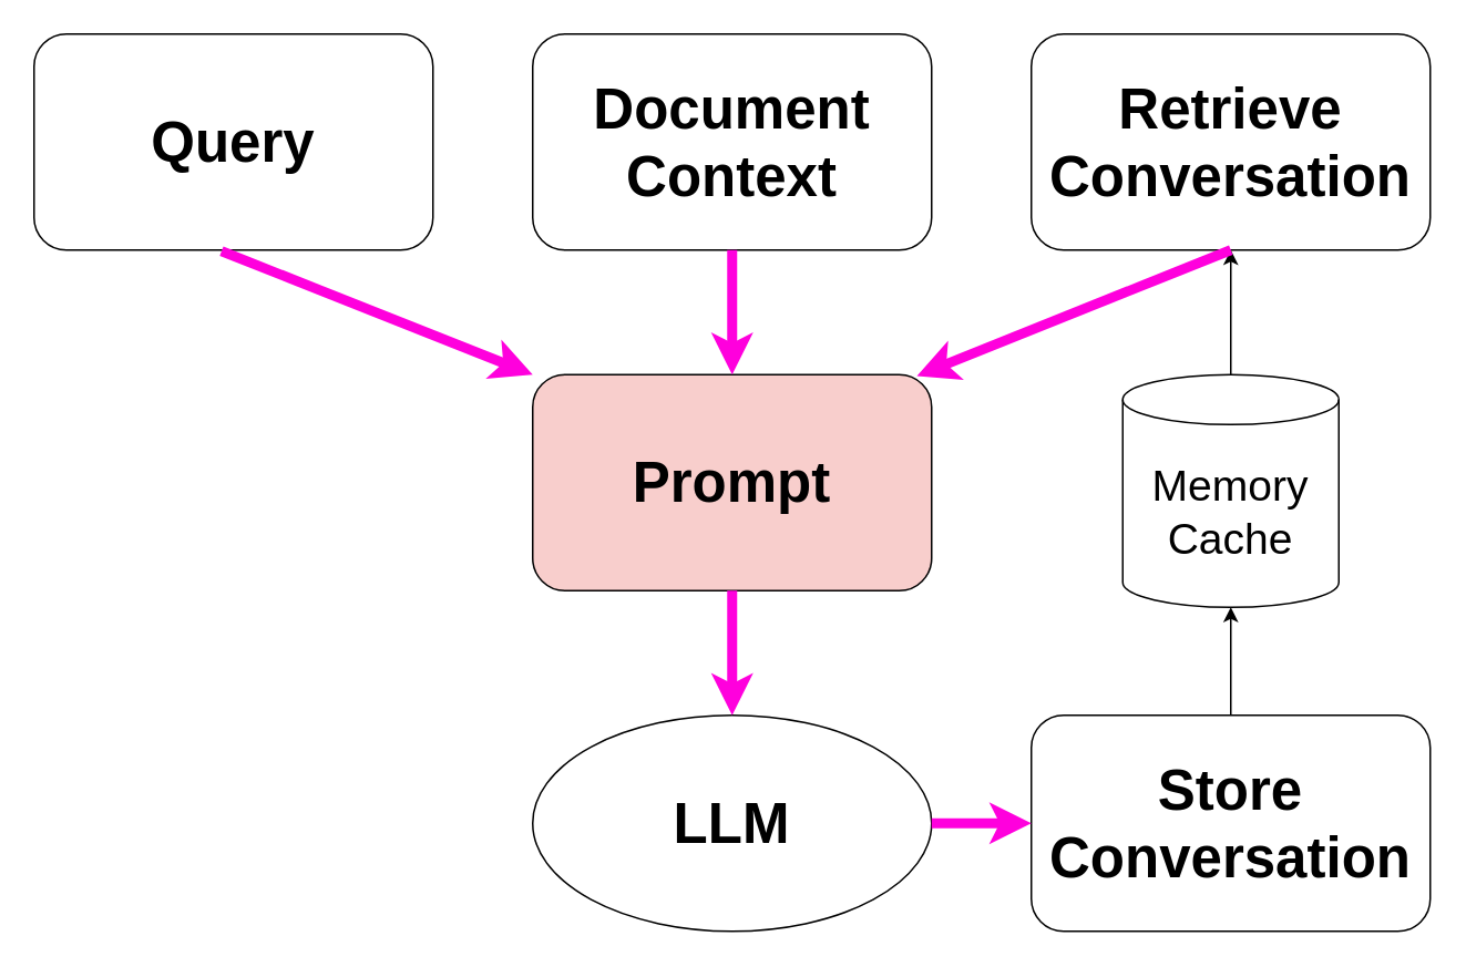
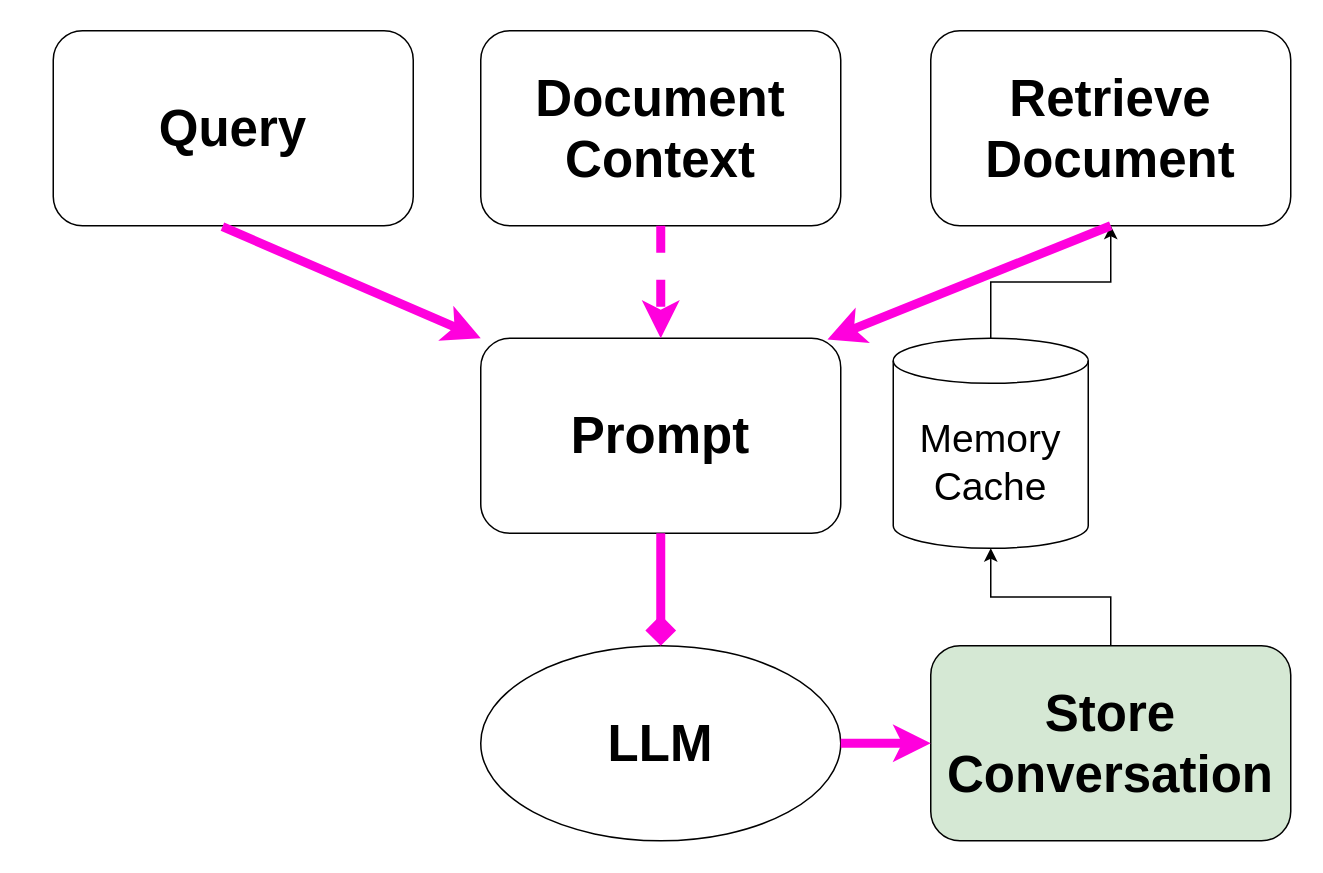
- <mxCell id="3" value="&lt;b&gt;&lt;font style=&quot;font-size: 34px;&quot;&gt;Query&lt;/font&gt;&lt;/b&gt;" style="rounded=1;whiteSpace=wrap;html=1;" vertex="1" parent="1"><mxGeometry x="20" y="20" width="240" height="130" as="geometry" /></mxCell>
+ <mxCell id="3" value="&lt;b&gt;&lt;font style=&quot;font-size: 34px;&quot;&gt;Query&lt;/font&gt;&lt;/b&gt;" style="rounded=1;whiteSpace=wrap;html=1;" vertex="1" parent="1"><mxGeometry x="35" y="20" width="240" height="130" as="geometry" /></mxCell>
- <mxCell id="6" value="&lt;b&gt;&lt;font style=&quot;font-size: 34px;&quot;&gt;Retrieve Conversation&lt;/font&gt;&lt;/b&gt;" style="rounded=1;whiteSpace=wrap;html=1;" vertex="1" parent="1"><mxGeometry x="620" y="20" width="240" height="130" as="geometry" /></mxCell>
+ <mxCell id="6" value="&lt;b&gt;&lt;font style=&quot;font-size: 34px;&quot;&gt;Retrieve Document&lt;/font&gt;&lt;/b&gt;" style="rounded=1;whiteSpace=wrap;html=1;" vertex="1" parent="1"><mxGeometry x="620" y="20" width="240" height="130" as="geometry" /></mxCell>
- <mxCell id="11" value="" style="endArrow=classic;html=1;rounded=0;entryX=0.5;entryY=0;entryDx=0;entryDy=0;strokeWidth=6;strokeColor=#ff00dd;exitX=0.5;exitY=1;exitDx=0;exitDy=0;" edge="1" parent="1" source="2" target="4"><mxGeometry width="50" height="50" relative="1" as="geometry"><mxPoint x="143" y="161" as="sourcePoint" /><mxPoint x="480" y="240" as="targetPoint" /></mxGeometry></mxCell>
+ <mxCell id="11" value="" style="endArrow=classic;html=1;rounded=0;entryX=0.5;entryY=0;entryDx=0;entryDy=0;strokeWidth=6;strokeColor=#ff00dd;exitX=0.5;exitY=1;exitDx=0;exitDy=0;dashed=1;" edge="1" parent="1" source="2" target="4"><mxGeometry width="50" height="50" relative="1" as="geometry"><mxPoint x="143" y="161" as="sourcePoint" /><mxPoint x="480" y="240" as="targetPoint" /></mxGeometry></mxCell>
- <mxCell id="4" value="&lt;b&gt;&lt;font style=&quot;font-size: 34px;&quot;&gt;Prompt&lt;/font&gt;&lt;/b&gt;" style="rounded=1;whiteSpace=wrap;html=1;fillColor=#f8cecc;" vertex="1" parent="1"><mxGeometry x="320" y="225" width="240" height="130" as="geometry" /></mxCell>
+ <mxCell id="4" value="&lt;b&gt;&lt;font style=&quot;font-size: 34px;&quot;&gt;Prompt&lt;/font&gt;&lt;/b&gt;" style="rounded=1;whiteSpace=wrap;html=1;" vertex="1" parent="1"><mxGeometry x="320" y="225" width="240" height="130" as="geometry" /></mxCell>
- <mxCell id="8" value="&lt;font style=&quot;font-size: 26px;&quot;&gt;Memory&lt;br&gt;Cache&lt;/font&gt;" style="shape=cylinder3;whiteSpace=wrap;html=1;boundedLbl=1;backgroundOutline=1;size=15;" vertex="1" parent="1"><mxGeometry x="675" y="225" width="130" height="140" as="geometry" /></mxCell>
+ <mxCell id="8" value="&lt;font style=&quot;font-size: 26px;&quot;&gt;Memory&lt;br&gt;Cache&lt;/font&gt;" style="shape=cylinder3;whiteSpace=wrap;html=1;boundedLbl=1;backgroundOutline=1;size=15;" vertex="1" parent="1"><mxGeometry x="595" y="225" width="130" height="140" as="geometry" /></mxCell>
- <mxCell id="13" value="" style="endArrow=classic;html=1;rounded=0;entryX=0.5;entryY=0;entryDx=0;entryDy=0;strokeWidth=6;strokeColor=#ff00dd;exitX=0.5;exitY=1;exitDx=0;exitDy=0;" edge="1" parent="1" source="4" target="5"><mxGeometry width="50" height="50" relative="1" as="geometry"><mxPoint x="470" y="180" as="sourcePoint" /><mxPoint x="560" y="260" as="targetPoint" /></mxGeometry></mxCell>
+ <mxCell id="13" value="" style="endArrow=diamond;html=1;rounded=0;entryX=0.5;entryY=0;entryDx=0;entryDy=0;strokeWidth=6;strokeColor=#ff00dd;exitX=0.5;exitY=1;exitDx=0;exitDy=0;" edge="1" parent="1" source="4" target="5"><mxGeometry width="50" height="50" relative="1" as="geometry"><mxPoint x="470" y="180" as="sourcePoint" /><mxPoint x="560" y="260" as="targetPoint" /></mxGeometry></mxCell>
- <mxCell id="9" value="&lt;b&gt;&lt;font style=&quot;font-size: 34px;&quot;&gt;Store Conversation&lt;/font&gt;&lt;/b&gt;" style="rounded=1;whiteSpace=wrap;html=1;" vertex="1" parent="1"><mxGeometry x="620" y="430" width="240" height="130" as="geometry" /></mxCell>
+ <mxCell id="9" value="&lt;b&gt;&lt;font style=&quot;font-size: 34px;&quot;&gt;Store Conversation&lt;/font&gt;&lt;/b&gt;" style="rounded=1;whiteSpace=wrap;html=1;fillColor=#d5e8d4;" vertex="1" parent="1"><mxGeometry x="620" y="430" width="240" height="130" as="geometry" /></mxCell>
